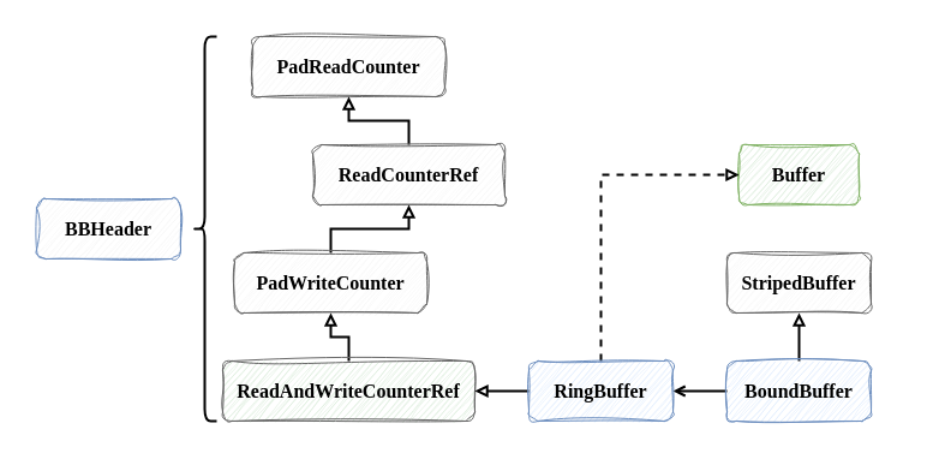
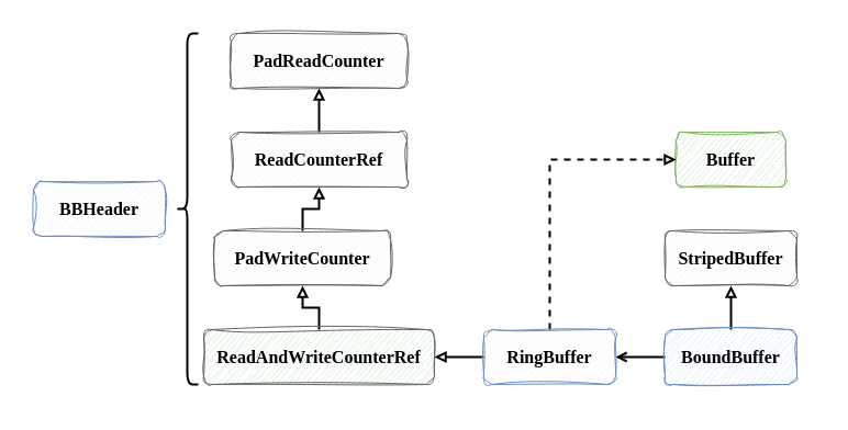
- <mxCell id="11" value="&lt;div style=&quot;color: rgb(8, 8, 8);&quot;&gt;&lt;div&gt;&lt;span style=&quot;color:#000000;&quot;&gt;ReadCounterRef&lt;/span&gt;&lt;/div&gt;&lt;/div&gt;" style="rounded=1;whiteSpace=wrap;html=1;fillColor=#f5f5f5;strokeColor=#666666;sketch=1;curveFitting=1;jiggle=2;fontFamily=Comic Sans MS;labelBackgroundColor=none;fontStyle=1;fontSize=16;fontColor=#333333;" vertex="1" parent="1"><mxGeometry x="260" y="120" width="160" height="50" as="geometry" /></mxCell>
+ <mxCell id="11" value="&lt;div style=&quot;color: rgb(8, 8, 8);&quot;&gt;&lt;div&gt;&lt;span style=&quot;color:#000000;&quot;&gt;ReadCounterRef&lt;/span&gt;&lt;/div&gt;&lt;/div&gt;" style="rounded=1;whiteSpace=wrap;html=1;fillColor=#f5f5f5;strokeColor=#666666;sketch=1;curveFitting=1;jiggle=2;fontFamily=Comic Sans MS;labelBackgroundColor=none;fontStyle=1;fontSize=16;fontColor=#333333;" vertex="1" parent="1"><mxGeometry x="210" y="120" width="160" height="50" as="geometry" /></mxCell>
- <mxCell id="19" value="&lt;div style=&quot;color: rgb(8, 8, 8);&quot;&gt;&lt;div&gt;&lt;span style=&quot;color:#000000;&quot;&gt;RingBuffer&lt;/span&gt;&lt;/div&gt;&lt;/div&gt;" style="rounded=1;whiteSpace=wrap;html=1;fillColor=#dae8fc;strokeColor=#6c8ebf;sketch=1;curveFitting=1;jiggle=2;fontFamily=Comic Sans MS;labelBackgroundColor=none;fontStyle=1;fontSize=16;" vertex="1" parent="1"><mxGeometry x="440" y="300" width="120" height="50" as="geometry" /></mxCell>
+ <mxCell id="19" value="&lt;div style=&quot;color: rgb(8, 8, 8);&quot;&gt;&lt;div&gt;&lt;span style=&quot;color:#000000;&quot;&gt;RingBuffer&lt;/span&gt;&lt;/div&gt;&lt;/div&gt;" style="rounded=1;whiteSpace=wrap;html=1;fillColor=#f5f5f5;strokeColor=#6c8ebf;sketch=1;curveFitting=1;jiggle=2;fontFamily=Comic Sans MS;labelBackgroundColor=none;fontStyle=1;fontSize=16;" vertex="1" parent="1"><mxGeometry x="440" y="300" width="120" height="50" as="geometry" /></mxCell>
